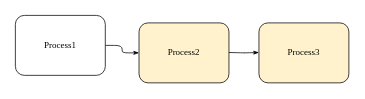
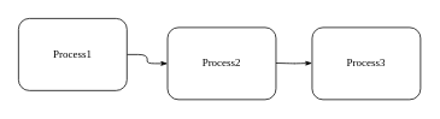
- <mxCell id="4" value="Process2" style="rounded=1;whiteSpace=wrap;html=1;shadow=0;labelBackgroundColor=none;strokeWidth=1;fontFamily=Verdana;fontSize=12;align=center;fillColor=#fff2cc;" vertex="1" parent="1"><mxGeometry x="185" y="30" width="120" height="80" as="geometry" /></mxCell>
+ <mxCell id="4" value="Process2" style="rounded=1;whiteSpace=wrap;html=1;shadow=0;labelBackgroundColor=none;strokeWidth=1;fontFamily=Verdana;fontSize=12;align=center;" vertex="1" parent="1"><mxGeometry x="185" y="30" width="120" height="80" as="geometry" /></mxCell>
- <mxCell id="5" value="Process3" style="rounded=1;whiteSpace=wrap;html=1;shadow=0;labelBackgroundColor=none;strokeWidth=1;fontFamily=Verdana;fontSize=12;align=center;fillColor=#fff2cc;" vertex="1" parent="1"><mxGeometry x="345" y="30" width="120" height="80" as="geometry" /></mxCell>
+ <mxCell id="5" value="Process3" style="rounded=1;whiteSpace=wrap;html=1;shadow=0;labelBackgroundColor=none;strokeWidth=1;fontFamily=Verdana;fontSize=12;align=center;" vertex="1" parent="1"><mxGeometry x="345" y="30" width="120" height="80" as="geometry" /></mxCell>
